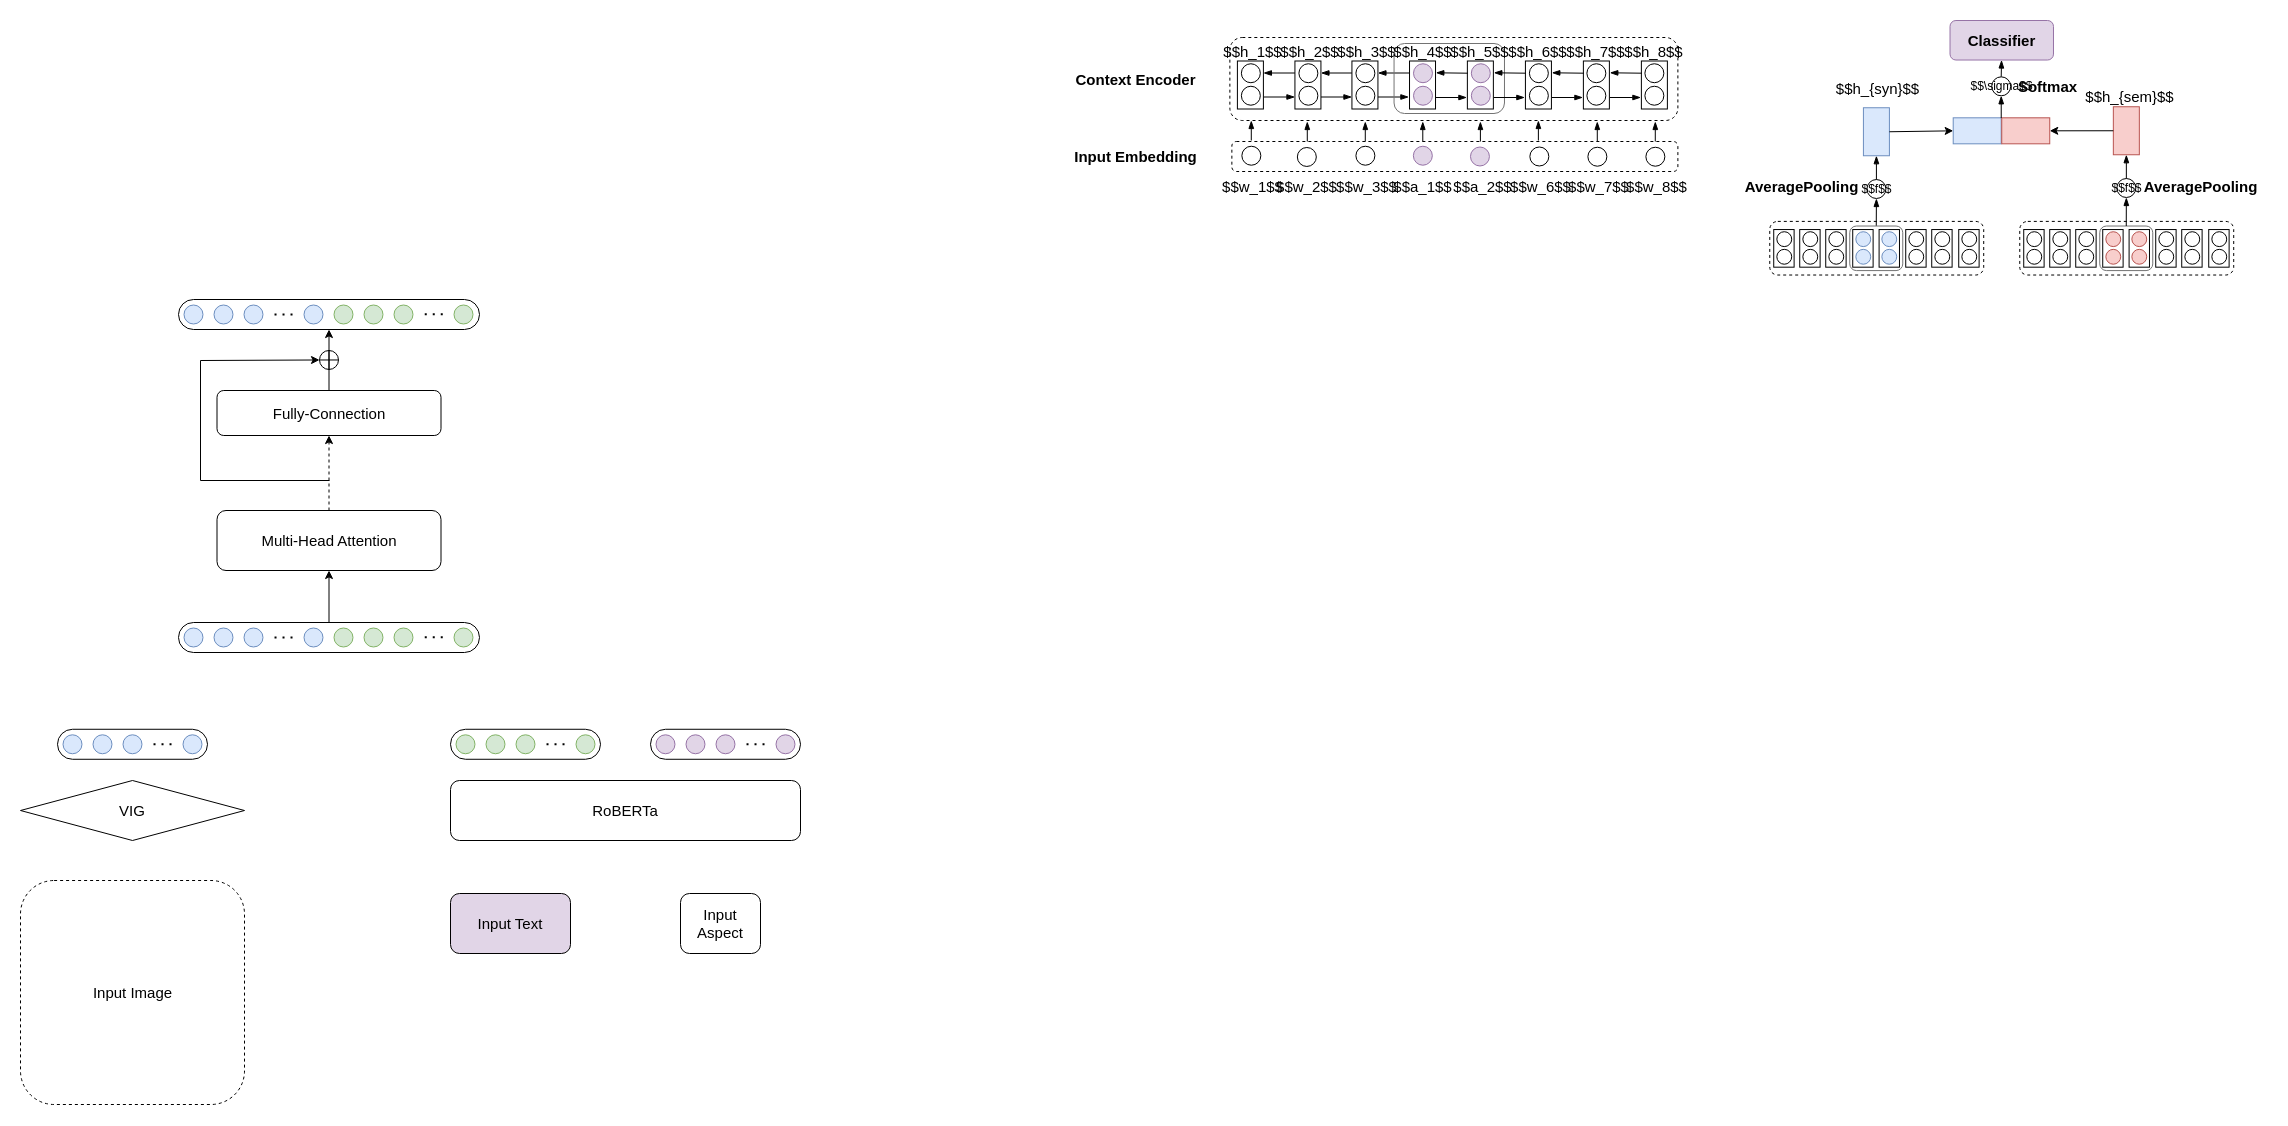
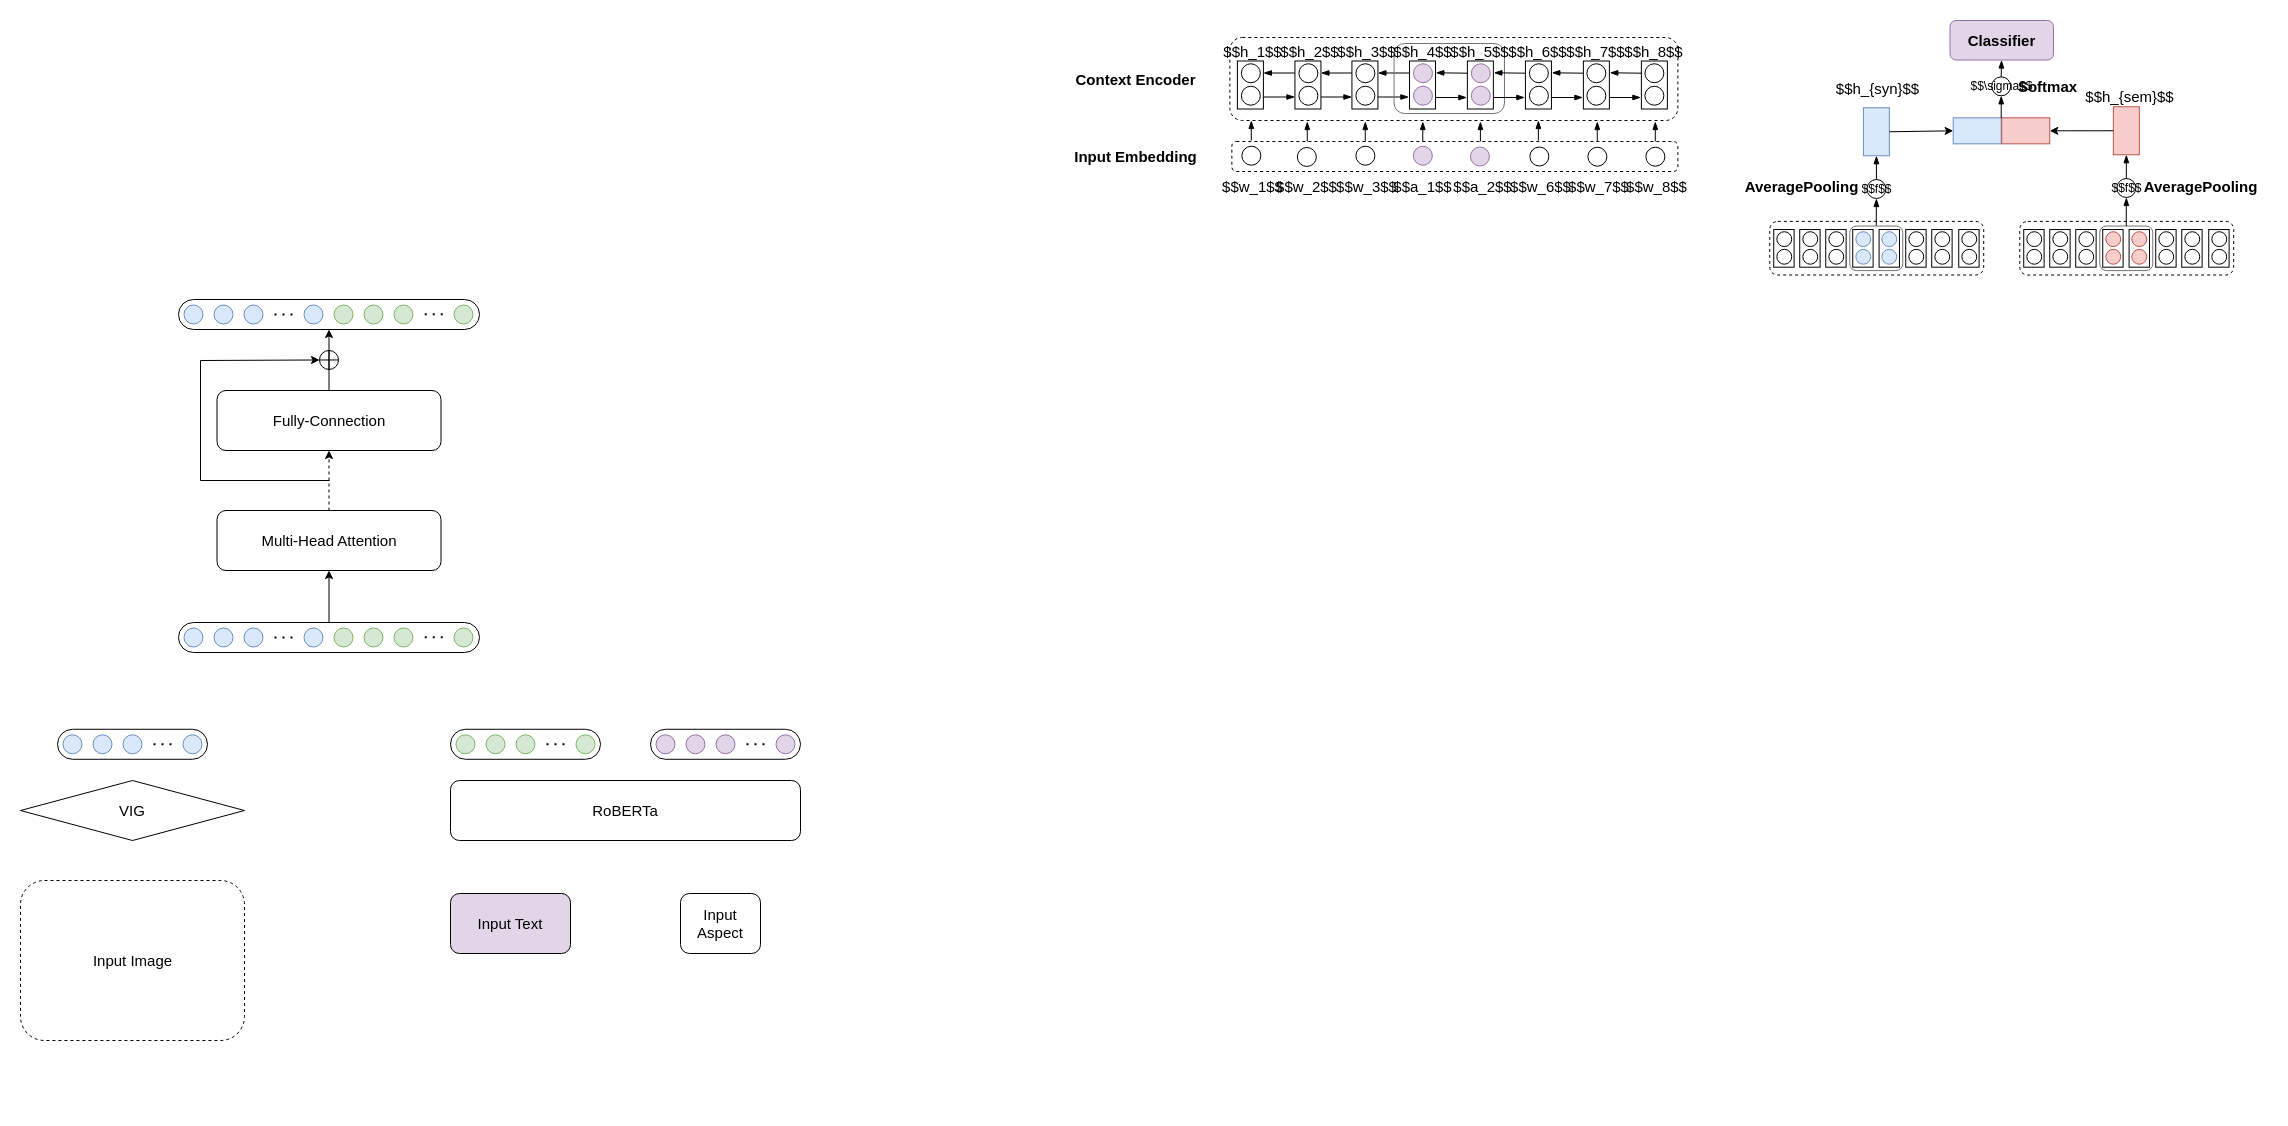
- <mxCell id="195" value="Fully-Connection" style="rounded=1;whiteSpace=wrap;html=1;fontSize=15;" vertex="1" parent="1"><mxGeometry x="216.5" y="390" width="224" height="45" as="geometry" /></mxCell>
+ <mxCell id="195" value="Fully-Connection" style="rounded=1;whiteSpace=wrap;html=1;fontSize=15;" vertex="1" parent="1"><mxGeometry x="216.5" y="390" width="224" height="60" as="geometry" /></mxCell>
- <mxCell id="160" value="Input Image" style="rounded=1;dashed=1;html=1;fontSize=15;" vertex="1" parent="1"><mxGeometry x="20" y="880" width="224" height="224" as="geometry" /></mxCell>
+ <mxCell id="160" value="Input Image" style="rounded=1;dashed=1;html=1;fontSize=15;" vertex="1" parent="1"><mxGeometry x="20" y="880" width="224" height="160" as="geometry" /></mxCell>
